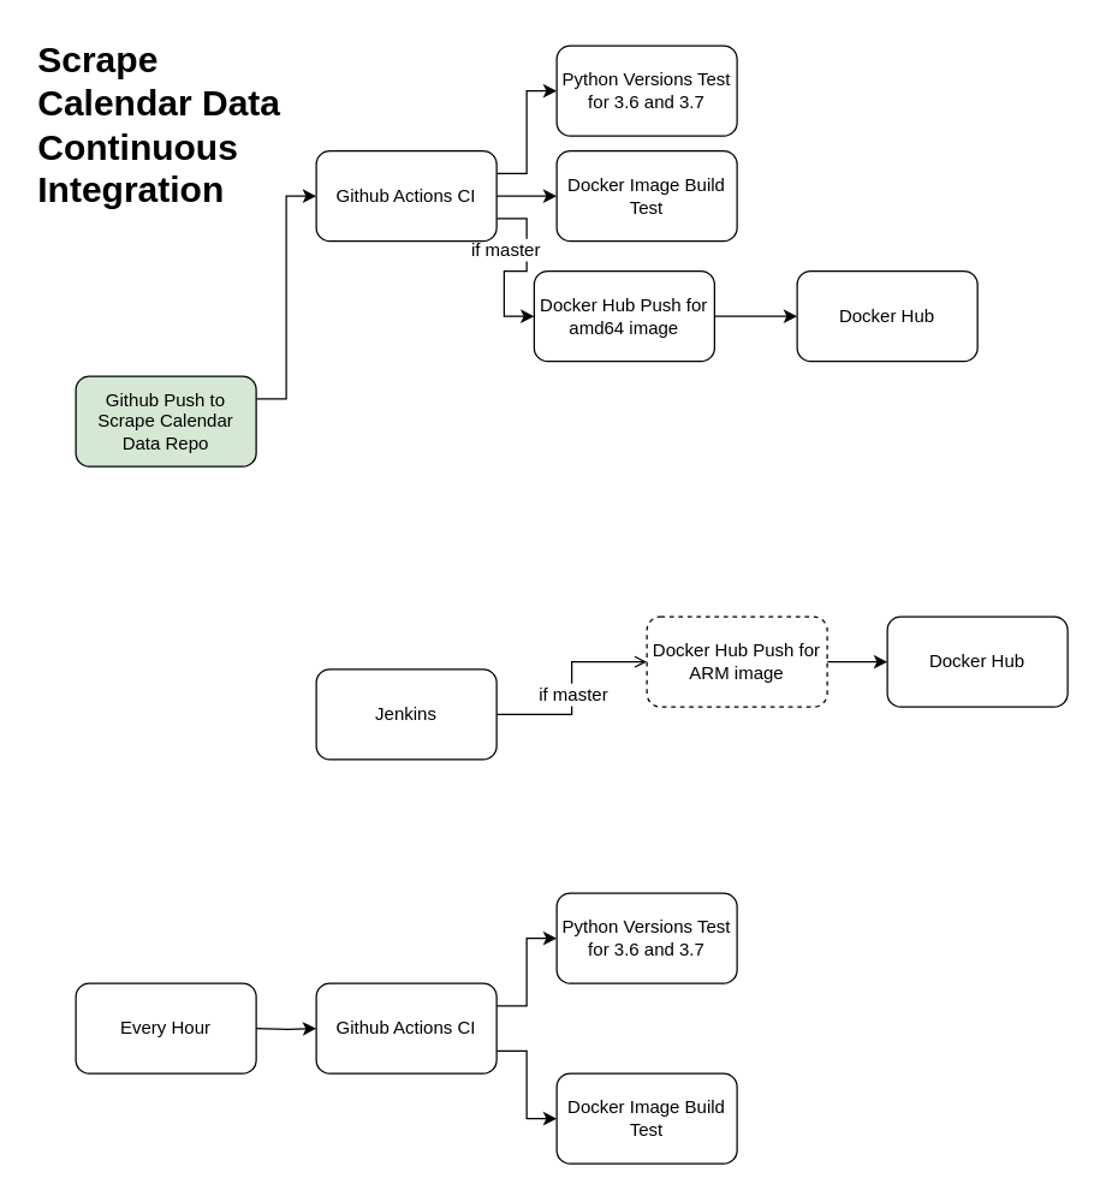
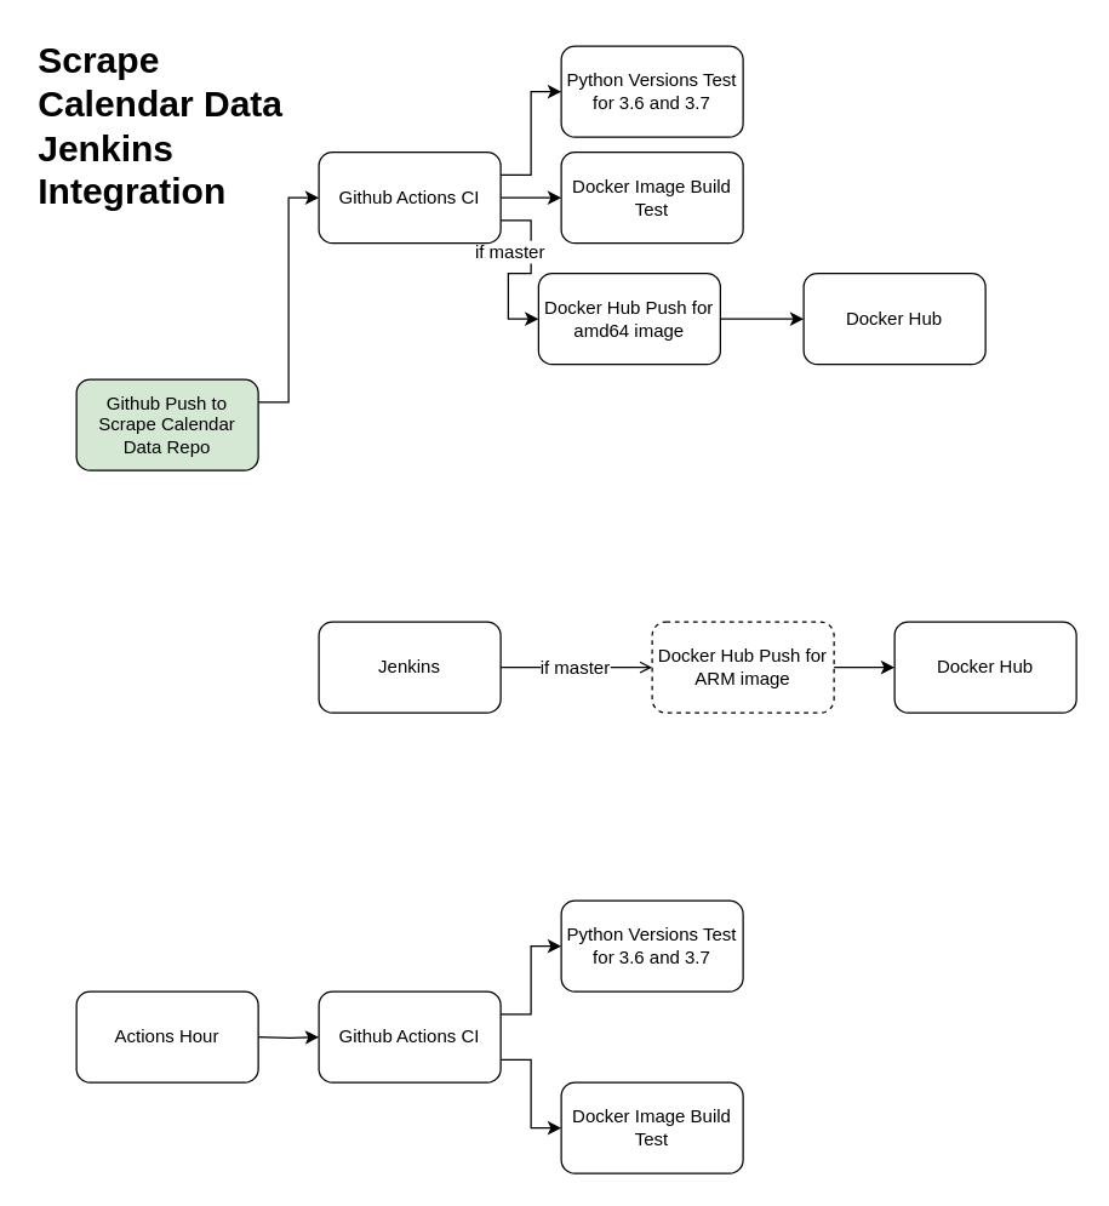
- <mxCell id="20" value="&lt;h1&gt;Scrape Calendar Data Continuous Integration&amp;nbsp;&lt;/h1&gt;" style="text;html=1;strokeColor=none;fillColor=none;spacing=5;spacingTop=-20;whiteSpace=wrap;overflow=hidden;rounded=0;" vertex="1" parent="1"><mxGeometry x="20" y="20" width="190" height="120" as="geometry" /></mxCell>
+ <mxCell id="20" value="&lt;h1&gt;Scrape Calendar Data Jenkins Integration&amp;nbsp;&lt;/h1&gt;" style="text;html=1;strokeColor=none;fillColor=none;spacing=5;spacingTop=-20;whiteSpace=wrap;overflow=hidden;rounded=0;" vertex="1" parent="1"><mxGeometry x="20" y="20" width="190" height="120" as="geometry" /></mxCell>
- <mxCell id="16" value="Jenkins" style="rounded=1;whiteSpace=wrap;html=1;" parent="1" vertex="1"><mxGeometry x="210" y="445" width="120" height="60" as="geometry" /></mxCell>
+ <mxCell id="16" value="Jenkins" style="rounded=1;whiteSpace=wrap;html=1;" parent="1" vertex="1"><mxGeometry x="210" y="410" width="120" height="60" as="geometry" /></mxCell>
- <mxCell id="22" value="Every Hour" style="rounded=1;whiteSpace=wrap;html=1;" vertex="1" parent="1"><mxGeometry x="50" y="654" width="120" height="60" as="geometry" /></mxCell>
+ <mxCell id="22" value="Actions Hour" style="rounded=1;whiteSpace=wrap;html=1;" vertex="1" parent="1"><mxGeometry x="50" y="654" width="120" height="60" as="geometry" /></mxCell>
